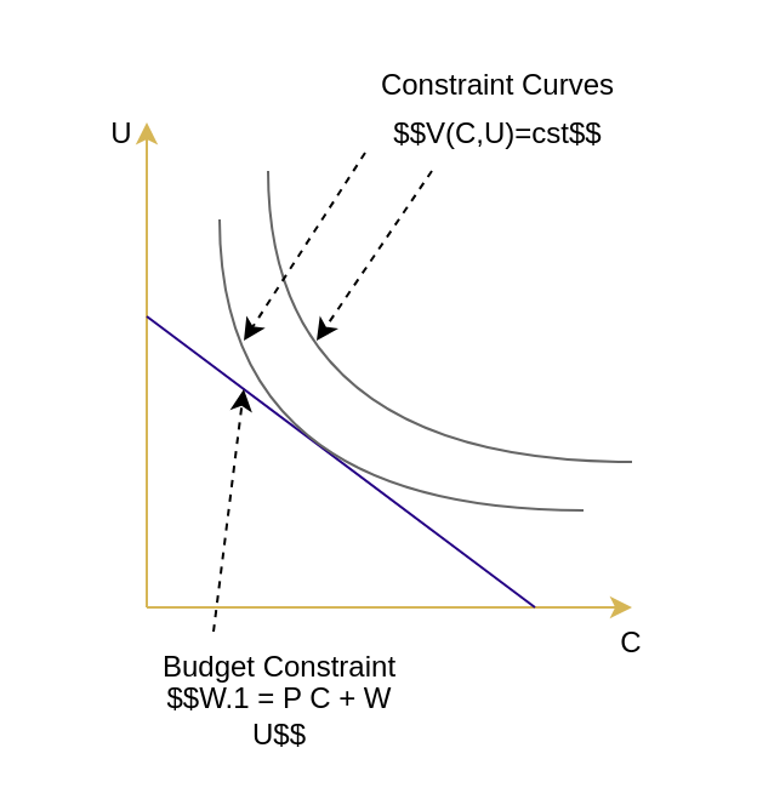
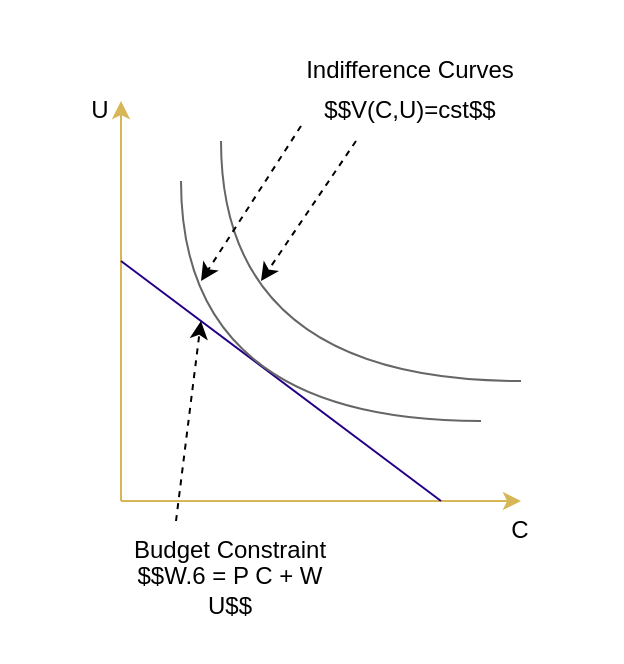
- <mxCell id="11" value="Constraint Curves" style="text;strokeColor=none;align=center;fillColor=none;html=1;verticalAlign=middle;whiteSpace=wrap;rounded=0;" parent="10" vertex="1"><mxGeometry width="110" height="30" as="geometry" /></mxCell>
+ <mxCell id="11" value="Indifference Curves" style="text;strokeColor=none;align=center;fillColor=none;html=1;verticalAlign=middle;whiteSpace=wrap;rounded=0;" parent="10" vertex="1"><mxGeometry width="110" height="30" as="geometry" /></mxCell>
- <mxCell id="9" value="$$W.1 = P C + W U$$" style="text;strokeColor=none;align=center;fillColor=none;html=1;verticalAlign=middle;whiteSpace=wrap;rounded=0;" vertex="1" parent="7"><mxGeometry y="20" width="110" height="30" as="geometry" /></mxCell>
+ <mxCell id="9" value="$$W.6 = P C + W U$$" style="text;strokeColor=none;align=center;fillColor=none;html=1;verticalAlign=middle;whiteSpace=wrap;rounded=0;" vertex="1" parent="7"><mxGeometry y="20" width="110" height="30" as="geometry" /></mxCell>
